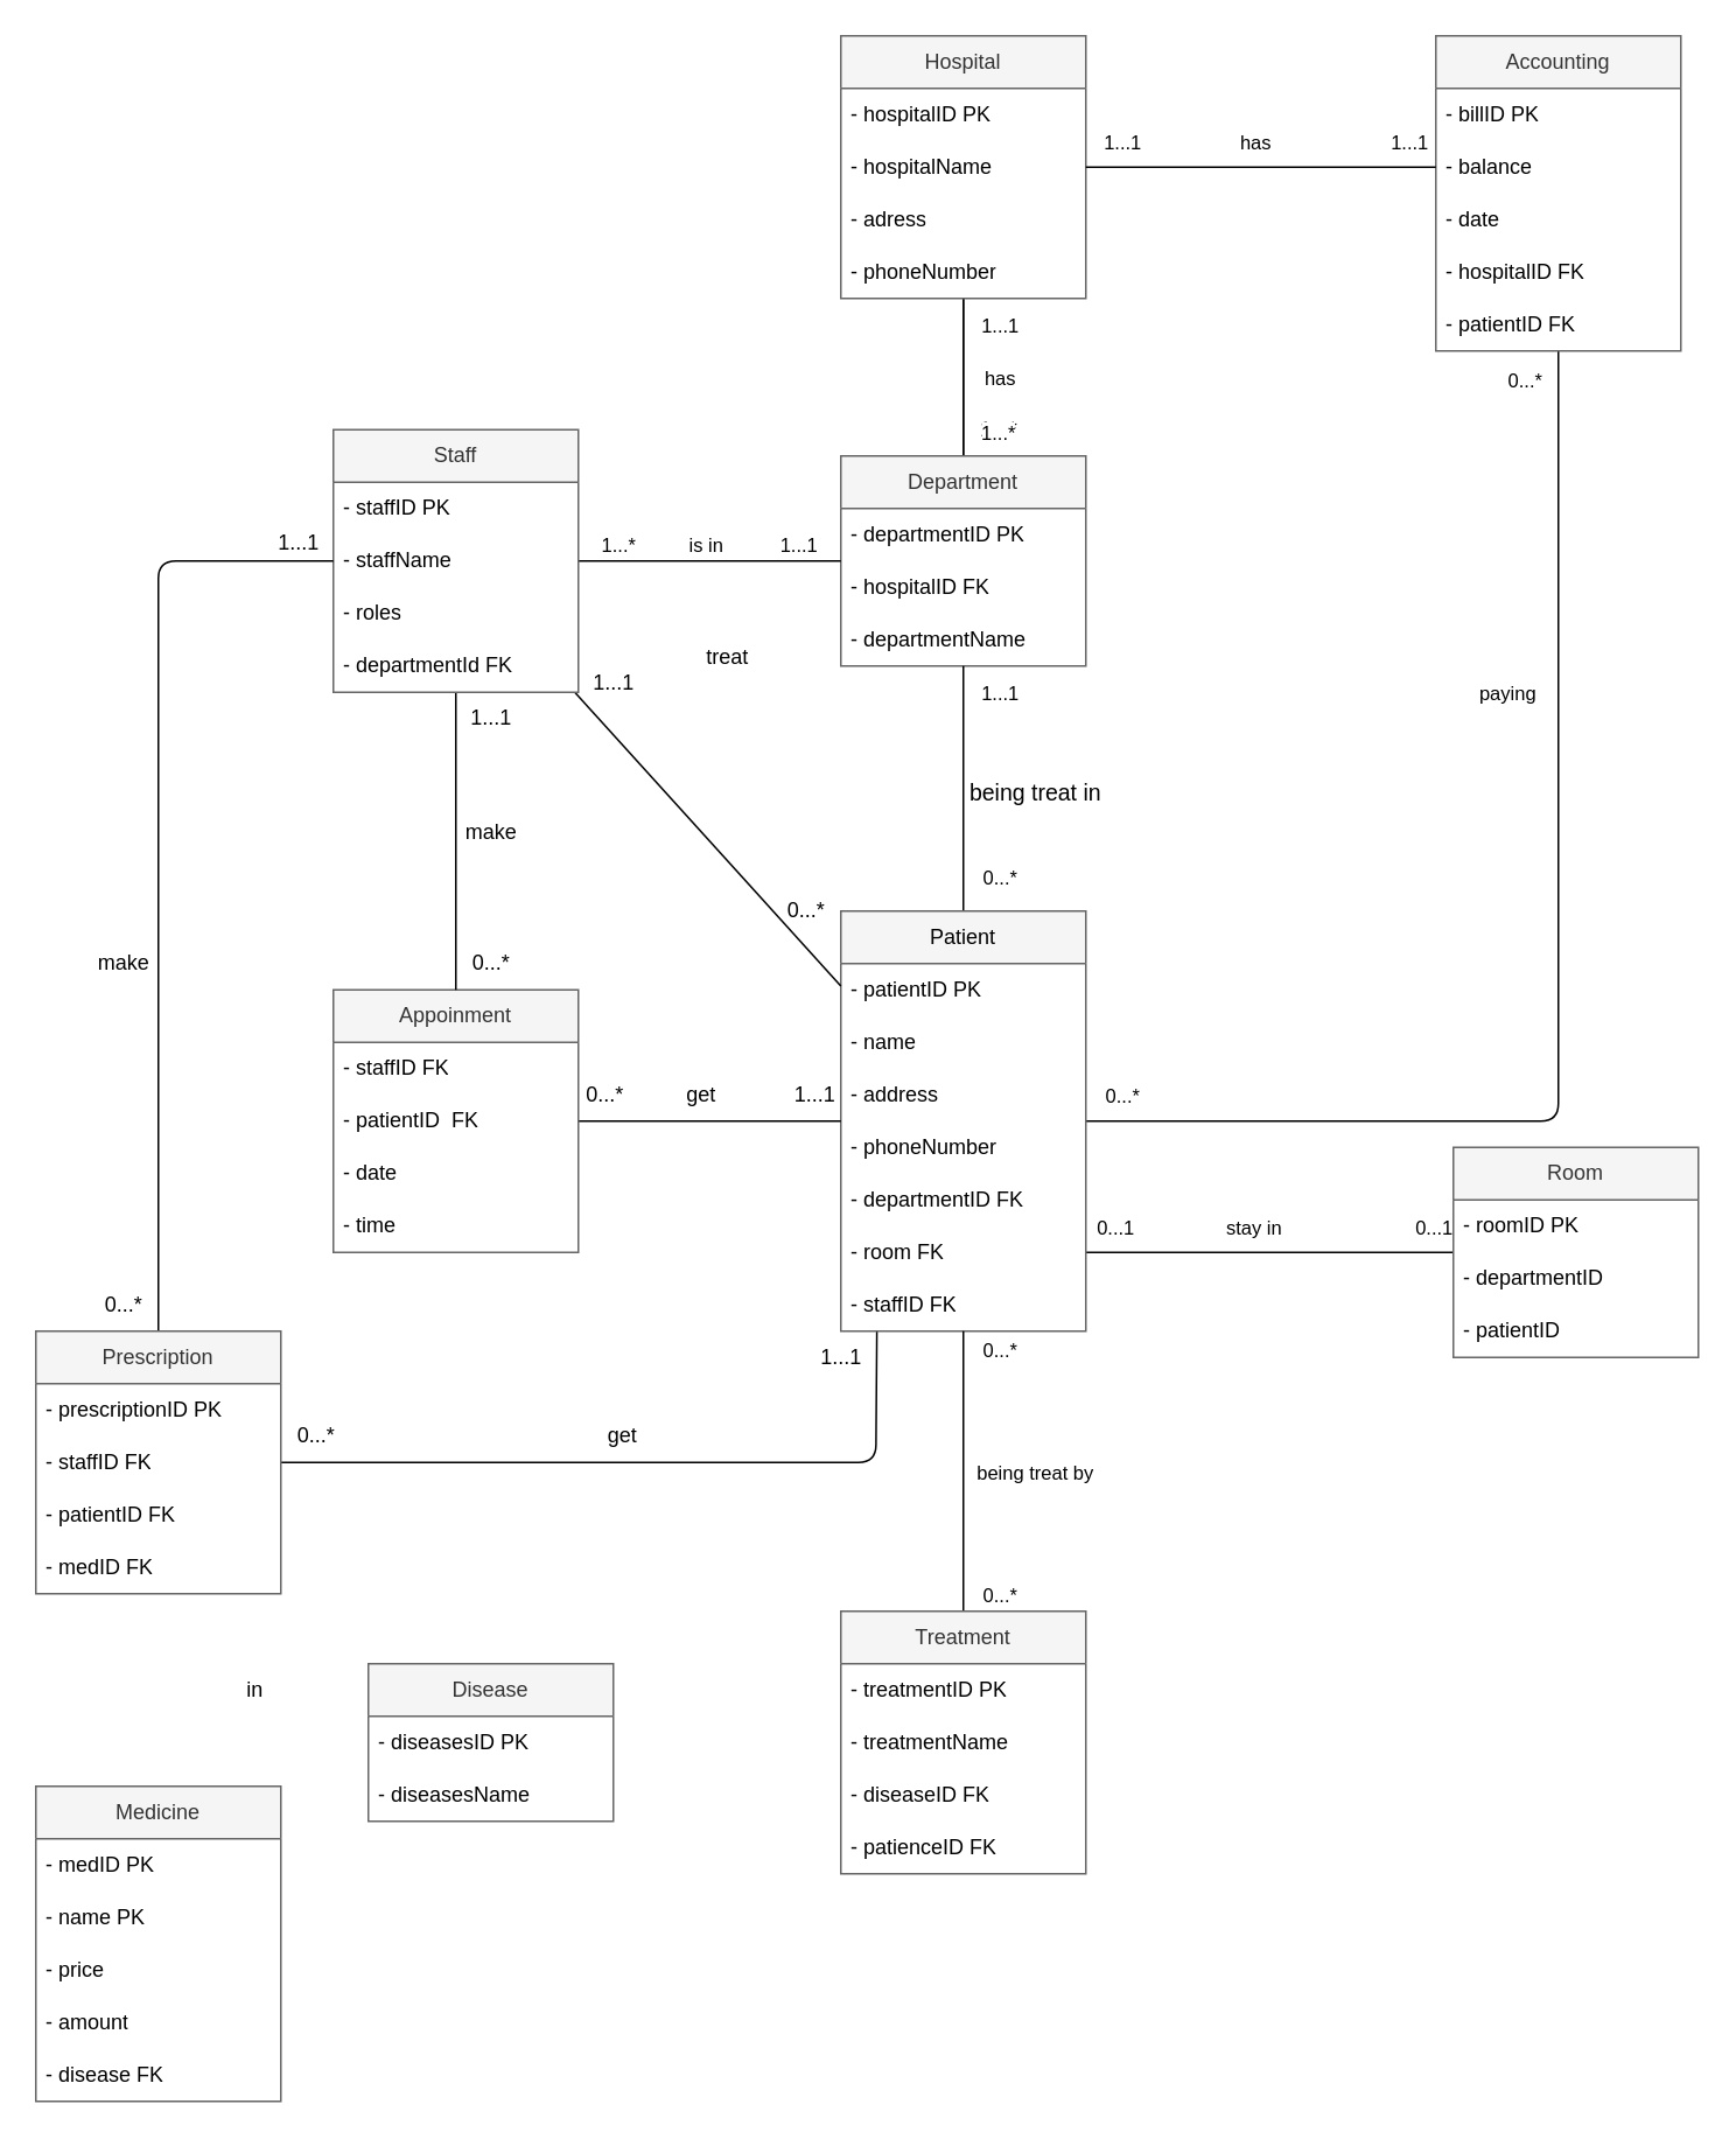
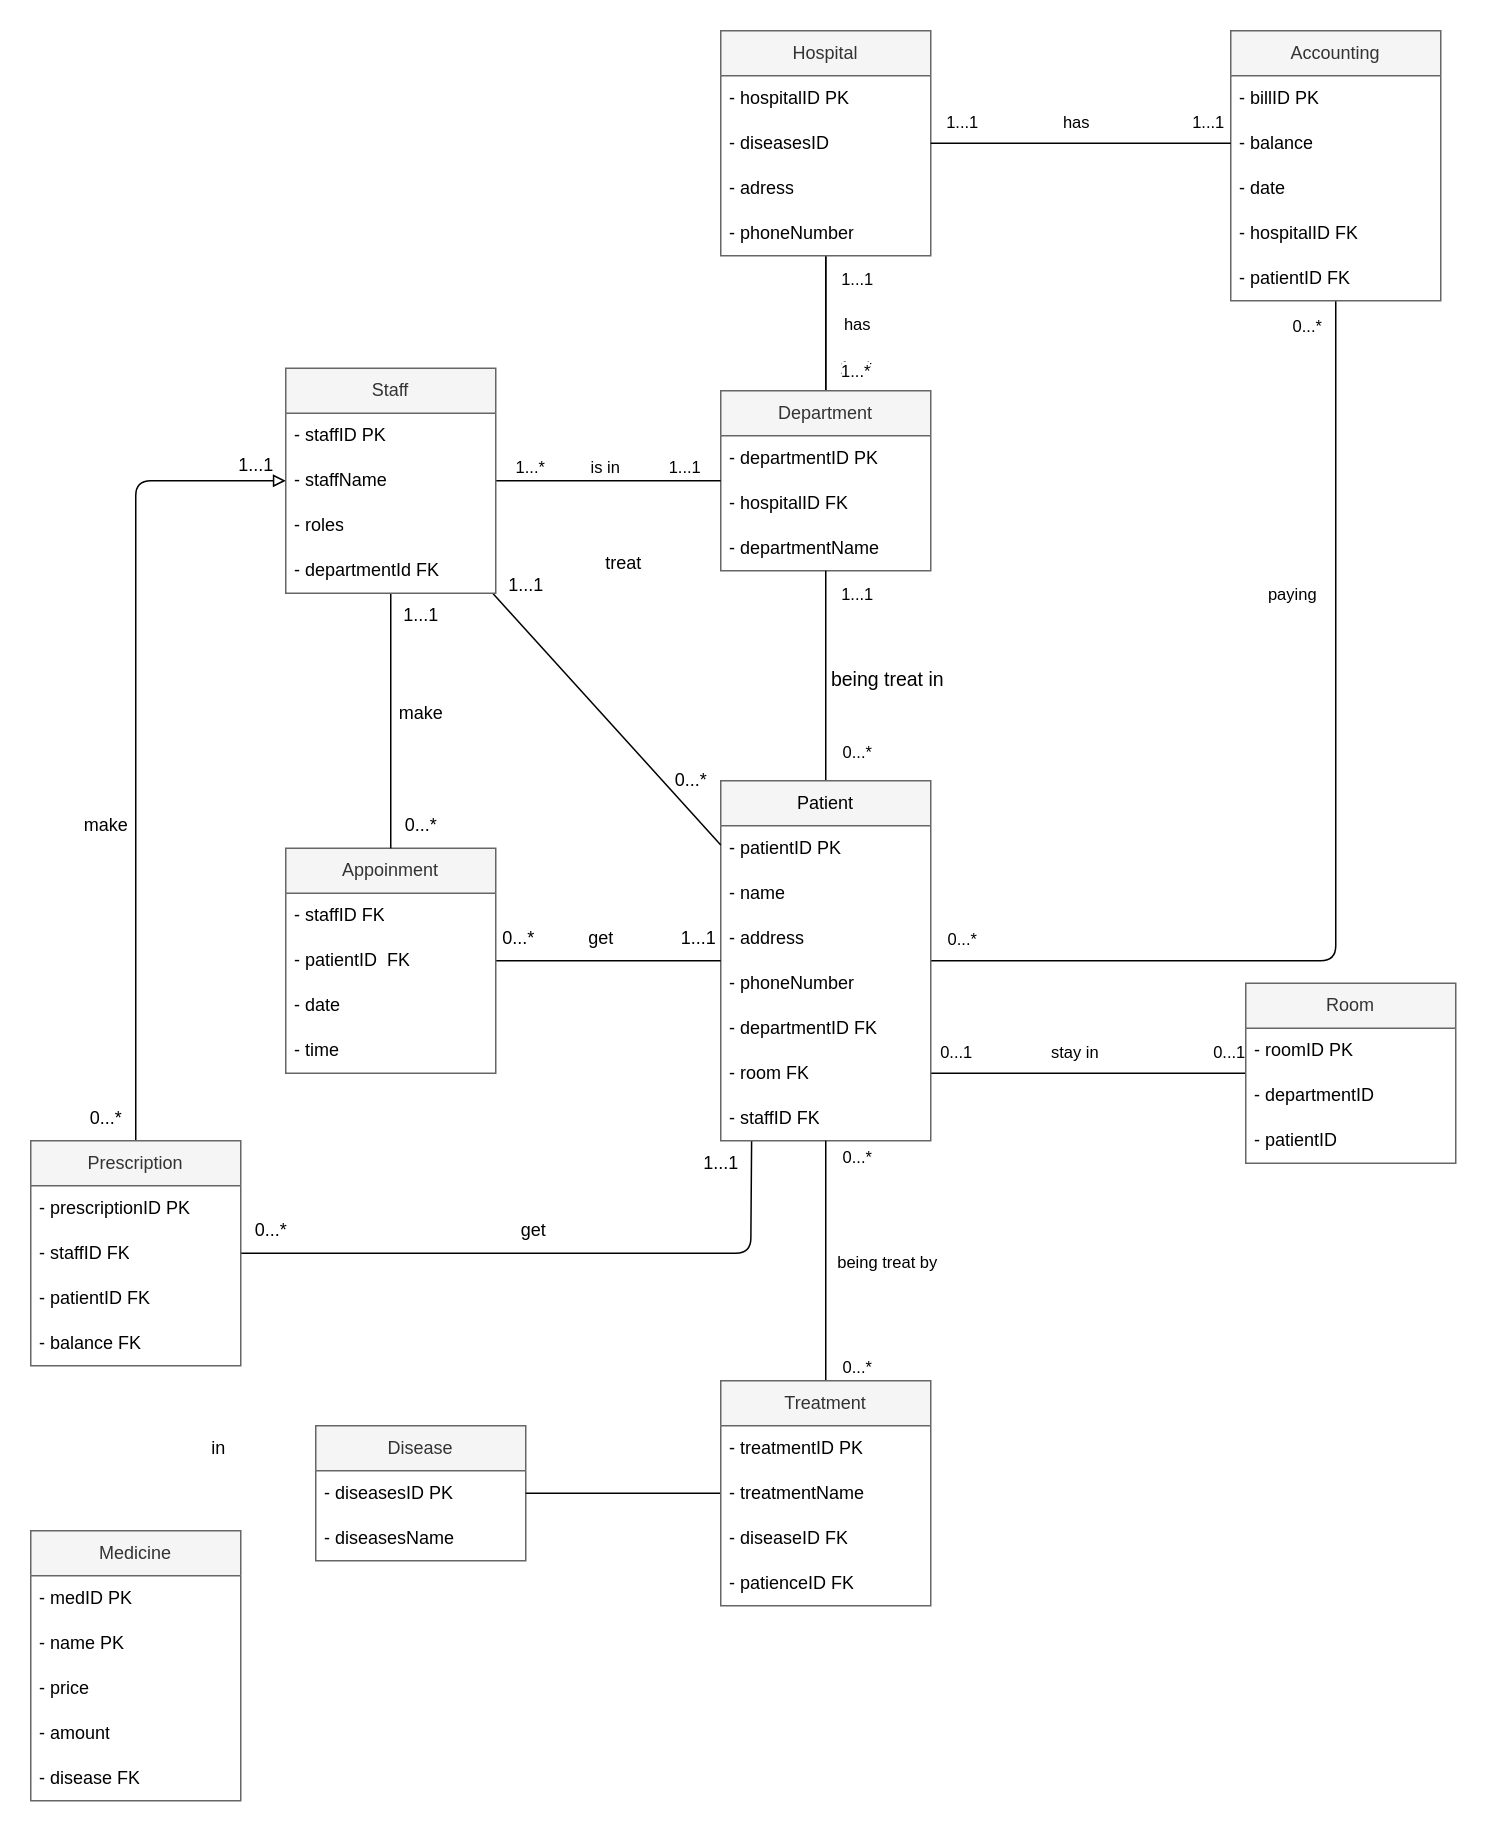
- <mxCell id="8" value="- hospitalName" style="text;strokeColor=none;fillColor=none;align=left;verticalAlign=middle;spacingLeft=4;spacingRight=4;overflow=hidden;points=[[0,0.5],[1,0.5]];portConstraint=eastwest;rotatable=0;whiteSpace=wrap;html=1;fontColor=#000000;" parent="6" vertex="1"><mxGeometry y="60" width="140" height="30" as="geometry" /></mxCell>
+ <mxCell id="8" value="- diseasesID" style="text;strokeColor=none;fillColor=none;align=left;verticalAlign=middle;spacingLeft=4;spacingRight=4;overflow=hidden;points=[[0,0.5],[1,0.5]];portConstraint=eastwest;rotatable=0;whiteSpace=wrap;html=1;fontColor=#000000;" parent="6" vertex="1"><mxGeometry y="60" width="140" height="30" as="geometry" /></mxCell>
- <mxCell id="57" style="edgeStyle=none;html=1;endArrow=none;endFill=0;entryX=0;entryY=0.5;entryDx=0;entryDy=0;strokeColor=#000000;" parent="1" source="58" target="54" edge="1"><mxGeometry relative="1" as="geometry"><mxPoint x="90" y="320" as="targetPoint" /><Array as="points"><mxPoint x="90" y="720" /><mxPoint x="90" y="520" /><mxPoint x="90" y="320" /></Array></mxGeometry></mxCell>
+ <mxCell id="57" style="edgeStyle=none;html=1;endArrow=block;endFill=0;entryX=0;entryY=0.5;entryDx=0;entryDy=0;strokeColor=#000000;" parent="1" source="58" target="54" edge="1"><mxGeometry relative="1" as="geometry"><mxPoint x="90" y="320" as="targetPoint" /><Array as="points"><mxPoint x="90" y="720" /><mxPoint x="90" y="520" /><mxPoint x="90" y="320" /></Array></mxGeometry></mxCell>
- <mxCell id="62" value="- medID FK" style="text;strokeColor=none;fillColor=none;align=left;verticalAlign=middle;spacingLeft=4;spacingRight=4;overflow=hidden;points=[[0,0.5],[1,0.5]];portConstraint=eastwest;rotatable=0;whiteSpace=wrap;html=1;fontColor=#000000;" parent="58" vertex="1"><mxGeometry y="120" width="140" height="30" as="geometry" /></mxCell>
+ <mxCell id="62" value="- balance FK" style="text;strokeColor=none;fillColor=none;align=left;verticalAlign=middle;spacingLeft=4;spacingRight=4;overflow=hidden;points=[[0,0.5],[1,0.5]];portConstraint=eastwest;rotatable=0;whiteSpace=wrap;html=1;fontColor=#000000;" parent="58" vertex="1"><mxGeometry y="120" width="140" height="30" as="geometry" /></mxCell>
+ <mxCell id="77" style="edgeStyle=none;html=1;entryX=1;entryY=0.5;entryDx=0;entryDy=0;endArrow=none;endFill=0;strokeColor=#000000;" parent="1" source="78" target="70" edge="1"><mxGeometry relative="1" as="geometry" /></mxCell>
